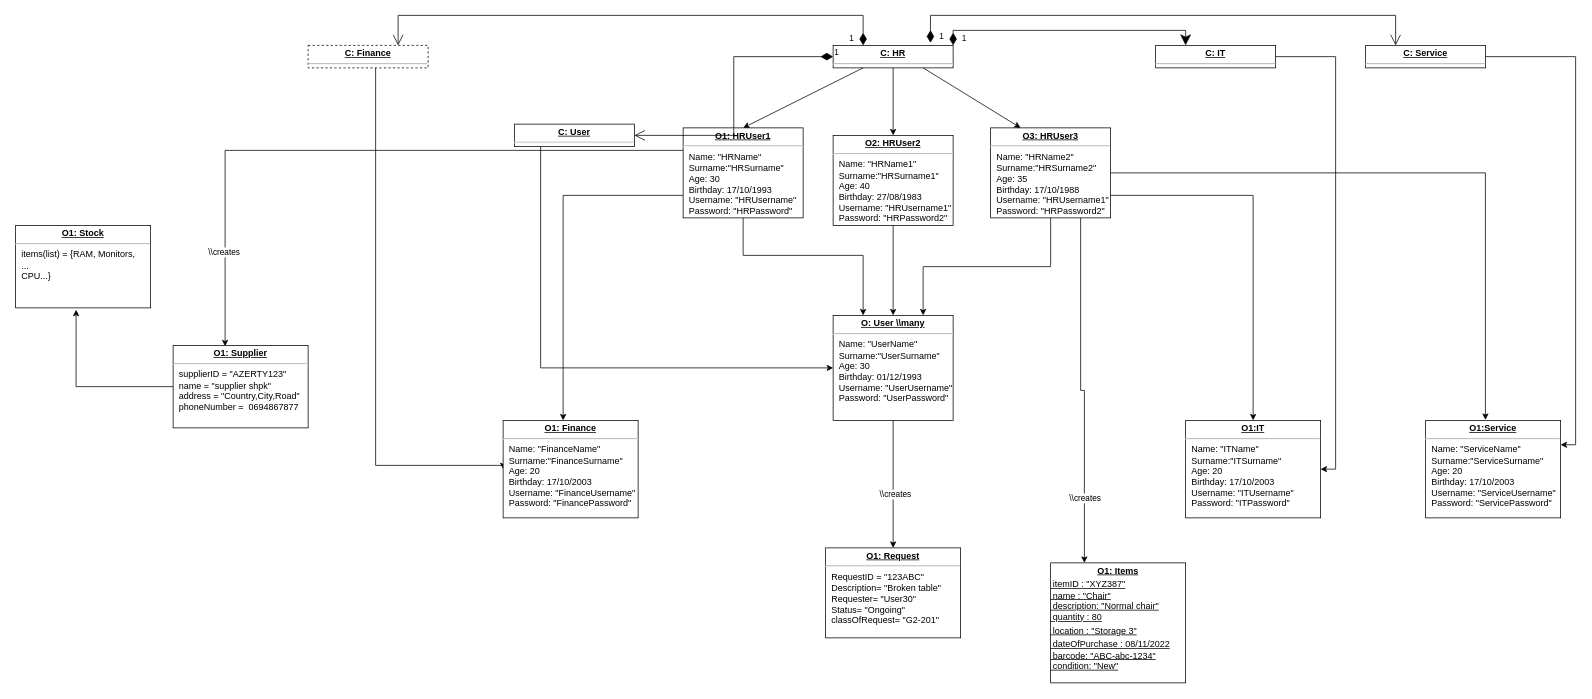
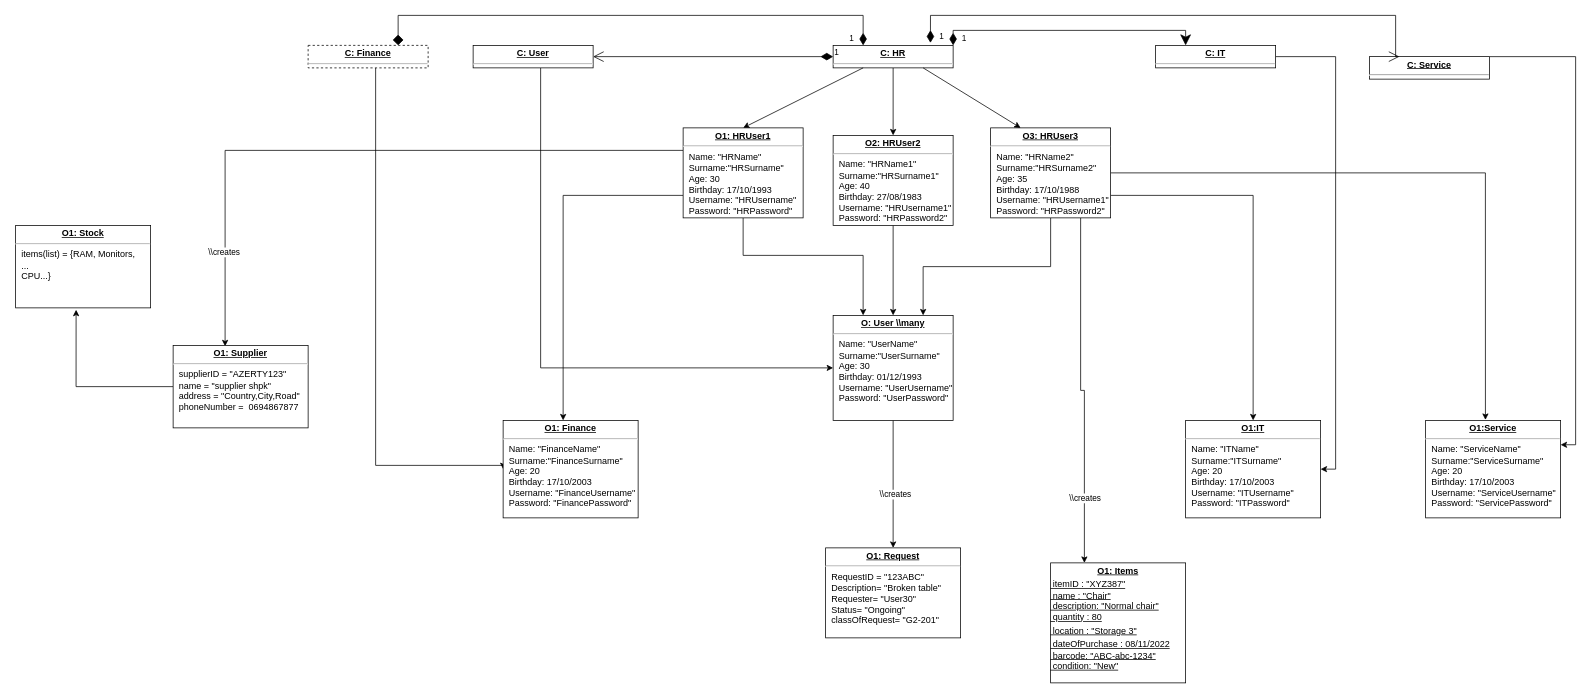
- <mxCell id="32" value="1" style="endArrow=open;html=1;endSize=12;startArrow=diamondThin;startSize=14;startFill=1;edgeStyle=orthogonalEdgeStyle;align=left;verticalAlign=bottom;rounded=0;exitX=0.25;exitY=0;exitDx=0;exitDy=0;entryX=0.75;entryY=0;entryDx=0;entryDy=0;" parent="1" source="3" target="26" edge="1"><mxGeometry x="-1" y="20" relative="1" as="geometry"><mxPoint x="950" y="-20" as="sourcePoint" /><mxPoint x="630" y="-20" as="targetPoint" /><Array as="points"><mxPoint x="1150" y="20" /><mxPoint x="530" y="20" /></Array><mxPoint as="offset" /></mxGeometry></mxCell>
+ <mxCell id="32" value="1" style="endArrow=diamond;html=1;endSize=12;startArrow=diamondThin;startSize=14;startFill=1;edgeStyle=orthogonalEdgeStyle;align=left;verticalAlign=bottom;rounded=0;exitX=0.25;exitY=0;exitDx=0;exitDy=0;entryX=0.75;entryY=0;entryDx=0;entryDy=0;" parent="1" source="3" target="26" edge="1"><mxGeometry x="-1" y="20" relative="1" as="geometry"><mxPoint x="950" y="-20" as="sourcePoint" /><mxPoint x="630" y="-20" as="targetPoint" /><Array as="points"><mxPoint x="1150" y="20" /><mxPoint x="530" y="20" /></Array><mxPoint as="offset" /></mxGeometry></mxCell>
- <mxCell id="30" value="&lt;p style=&quot;margin:0px;margin-top:4px;text-align:center;text-decoration:underline;&quot;&gt;&lt;b&gt;C: Service&lt;/b&gt;&lt;/p&gt;&lt;hr&gt;&lt;p style=&quot;margin:0px;margin-left:8px;&quot;&gt;&lt;br&gt;&lt;/p&gt;" style="verticalAlign=top;align=left;overflow=fill;fontSize=12;fontFamily=Helvetica;html=1;" parent="1" vertex="1"><mxGeometry x="1820" y="60" width="160" height="30" as="geometry" /></mxCell>
+ <mxCell id="30" value="&lt;p style=&quot;margin:0px;margin-top:4px;text-align:center;text-decoration:underline;&quot;&gt;&lt;b&gt;C: Service&lt;/b&gt;&lt;/p&gt;&lt;hr&gt;&lt;p style=&quot;margin:0px;margin-left:8px;&quot;&gt;&lt;br&gt;&lt;/p&gt;" style="verticalAlign=top;align=left;overflow=fill;fontSize=12;fontFamily=Helvetica;html=1;" parent="1" vertex="1"><mxGeometry x="1825" y="75" width="160" height="30" as="geometry" /></mxCell>
- <mxCell id="20" value="&lt;p style=&quot;margin:0px;margin-top:4px;text-align:center;text-decoration:underline;&quot;&gt;&lt;b&gt;C: User&lt;/b&gt;&lt;/p&gt;&lt;hr&gt;&lt;p style=&quot;margin:0px;margin-left:8px;&quot;&gt;&lt;br&gt;&lt;/p&gt;" style="verticalAlign=top;align=left;overflow=fill;fontSize=12;fontFamily=Helvetica;html=1;" parent="1" vertex="1"><mxGeometry x="685" y="165" width="160" height="30" as="geometry" /></mxCell>
+ <mxCell id="20" value="&lt;p style=&quot;margin:0px;margin-top:4px;text-align:center;text-decoration:underline;&quot;&gt;&lt;b&gt;C: User&lt;/b&gt;&lt;/p&gt;&lt;hr&gt;&lt;p style=&quot;margin:0px;margin-left:8px;&quot;&gt;&lt;br&gt;&lt;/p&gt;" style="verticalAlign=top;align=left;overflow=fill;fontSize=12;fontFamily=Helvetica;html=1;" parent="1" vertex="1"><mxGeometry x="630" y="60" width="160" height="30" as="geometry" /></mxCell>
